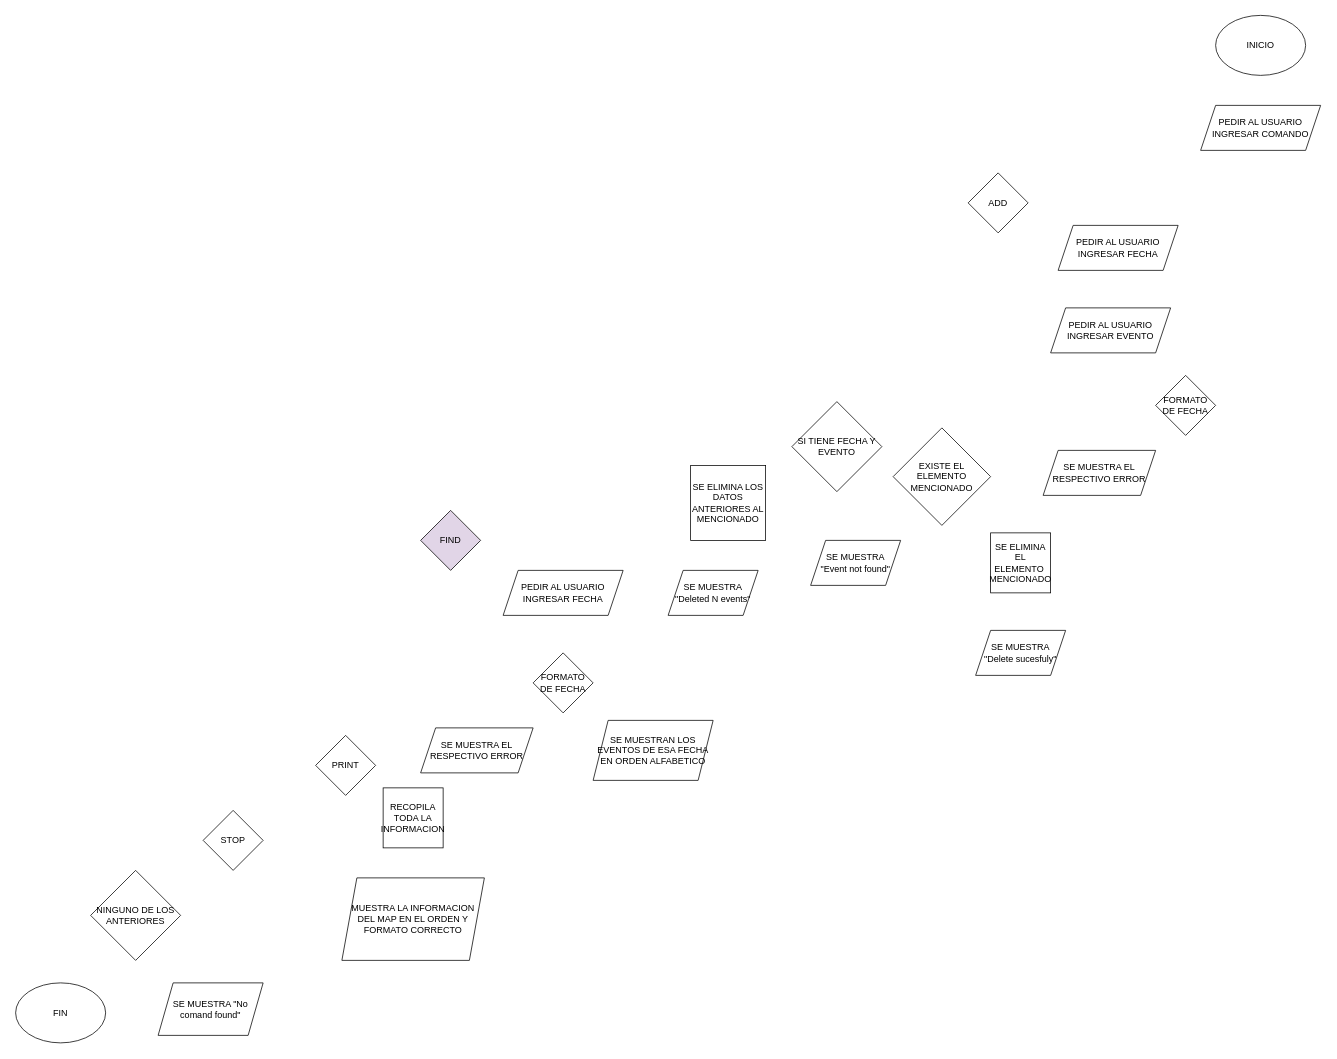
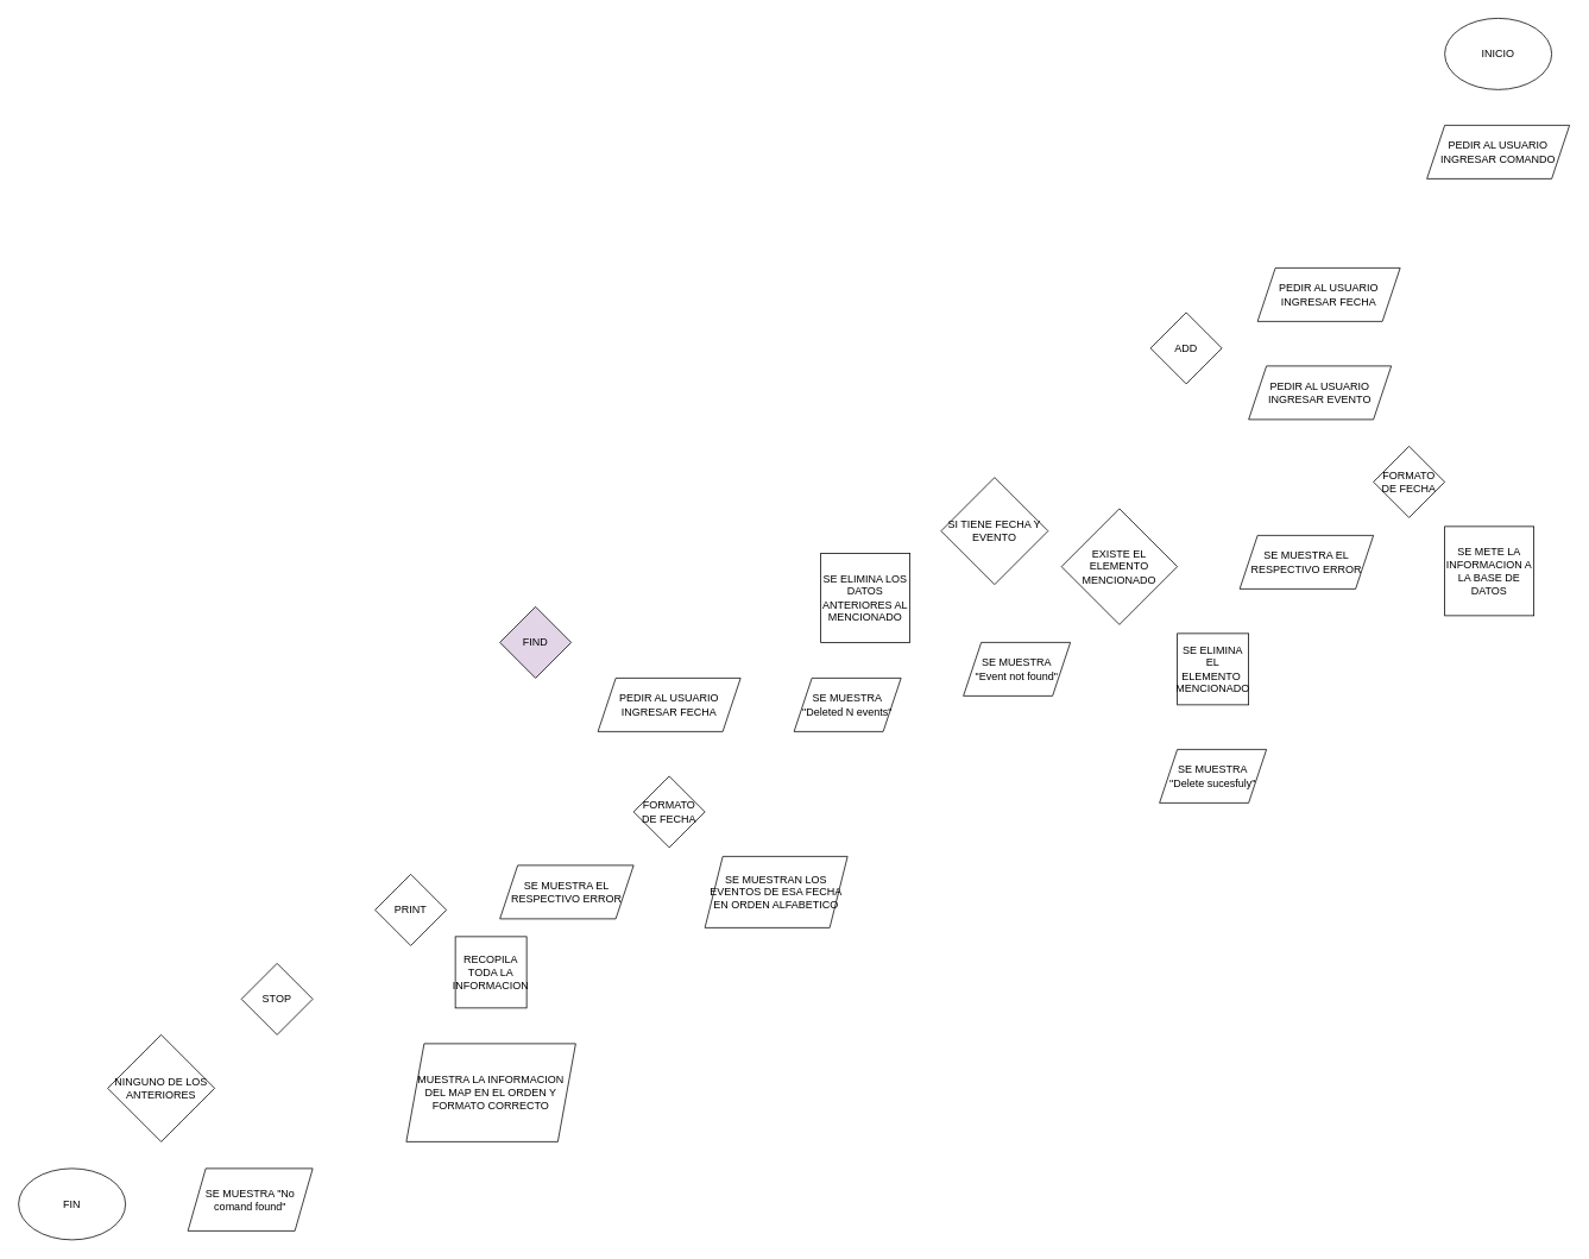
- <mxCell id="5" value="ADD" style="rhombus;whiteSpace=wrap;html=1;" vertex="1" parent="1"><mxGeometry x="1290" y="230" width="80" height="80" as="geometry" /></mxCell>
+ <mxCell id="5" value="ADD" style="rhombus;whiteSpace=wrap;html=1;" vertex="1" parent="1"><mxGeometry x="1290" y="350" width="80" height="80" as="geometry" /></mxCell>
+ <mxCell id="13" value="SE METE LA INFORMACION A LA BASE DE DATOS" style="whiteSpace=wrap;html=1;aspect=fixed;" vertex="1" parent="1"><mxGeometry x="1620" y="590" width="100" height="100" as="geometry" /></mxCell>
